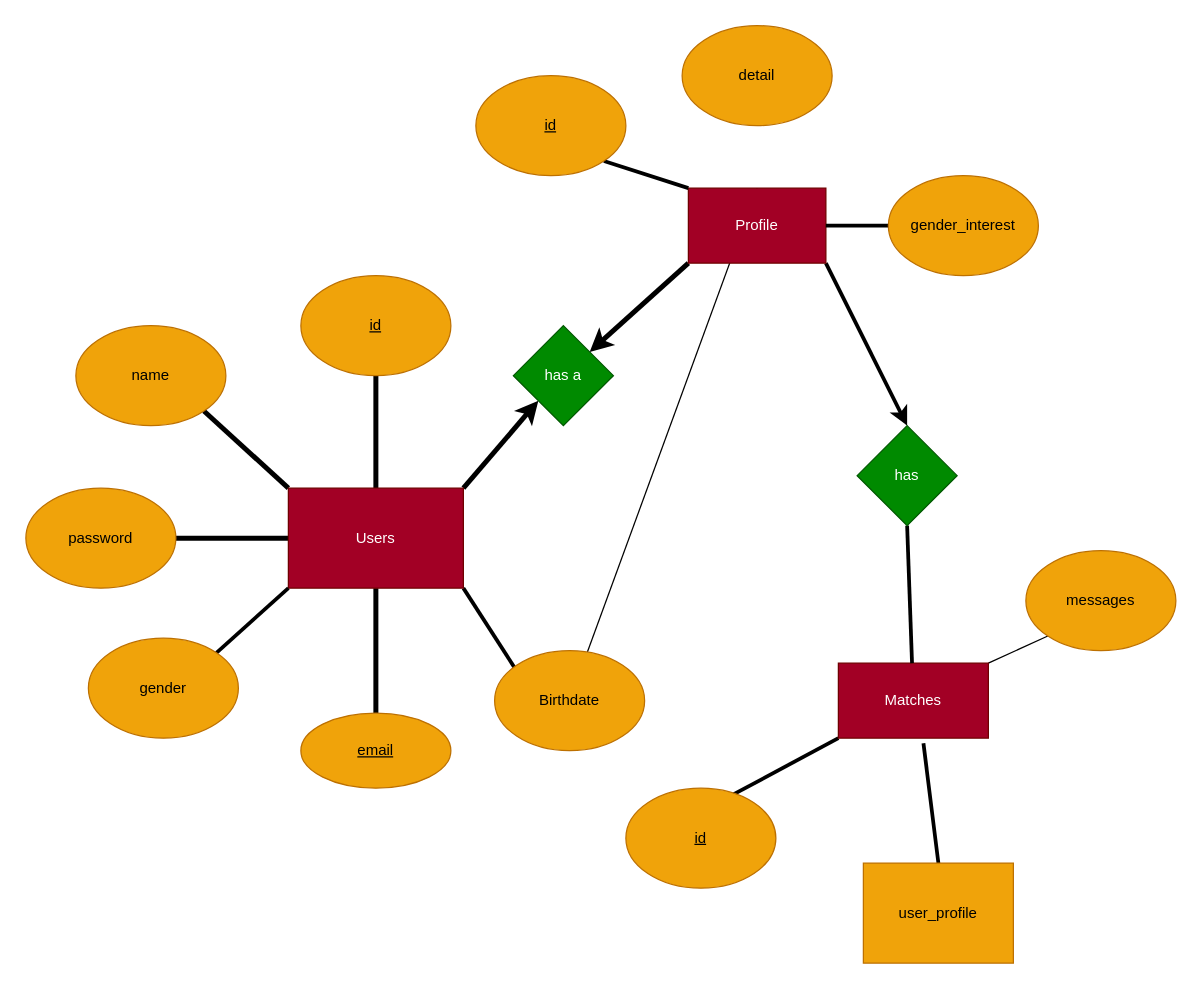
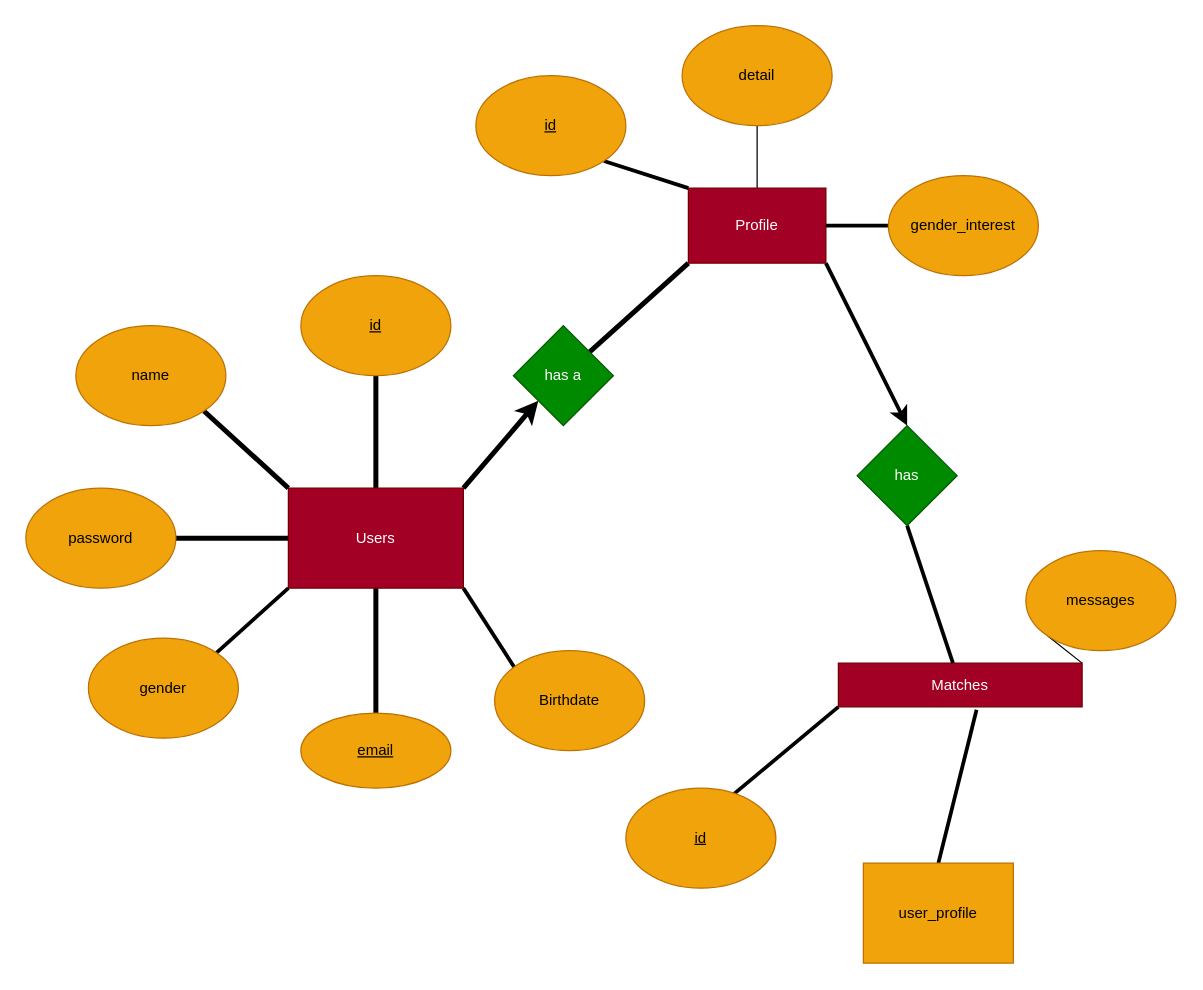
- <mxCell id="15" style="edgeStyle=none;html=1;exitX=0;exitY=1;exitDx=0;exitDy=0;endArrow=classic;endFill=1;strokeWidth=4;" parent="1" source="18" target="19" edge="1"><mxGeometry relative="1" as="geometry" /></mxCell>
+ <mxCell id="15" style="edgeStyle=none;html=1;exitX=0;exitY=1;exitDx=0;exitDy=0;endArrow=none;endFill=1;strokeWidth=4;" parent="1" source="18" target="19" edge="1"><mxGeometry relative="1" as="geometry" /></mxCell>
- <mxCell id="16" style="edgeStyle=none;html=1;exitX=0.5;exitY=0;exitDx=0;exitDy=0;endArrow=none;endFill=0;strokeWidth=1;" parent="1" source="18" target="23" edge="1"><mxGeometry relative="1" as="geometry" /></mxCell>
+ <mxCell id="16" style="edgeStyle=none;html=1;exitX=0.5;exitY=0;exitDx=0;exitDy=0;entryX=0.5;entryY=1;entryDx=0;entryDy=0;endArrow=none;endFill=0;strokeWidth=1;" parent="1" source="18" target="20" edge="1"><mxGeometry relative="1" as="geometry" /></mxCell>
- <mxCell id="26" value="Matches" style="rounded=0;whiteSpace=wrap;html=1;strokeWidth=1;fillColor=#a20025;fontColor=#ffffff;strokeColor=#6F0000;" parent="1" vertex="1"><mxGeometry x="670" y="530" width="120" height="60" as="geometry" /></mxCell>
+ <mxCell id="26" value="Matches" style="rounded=0;whiteSpace=wrap;html=1;strokeWidth=1;fillColor=#a20025;fontColor=#ffffff;strokeColor=#6F0000;" parent="1" vertex="1"><mxGeometry x="670" y="530" width="195" height="35" as="geometry" /></mxCell>
